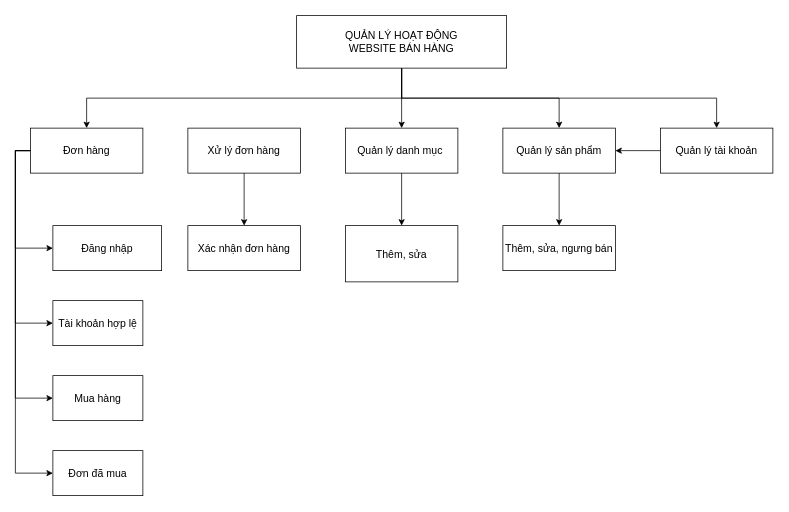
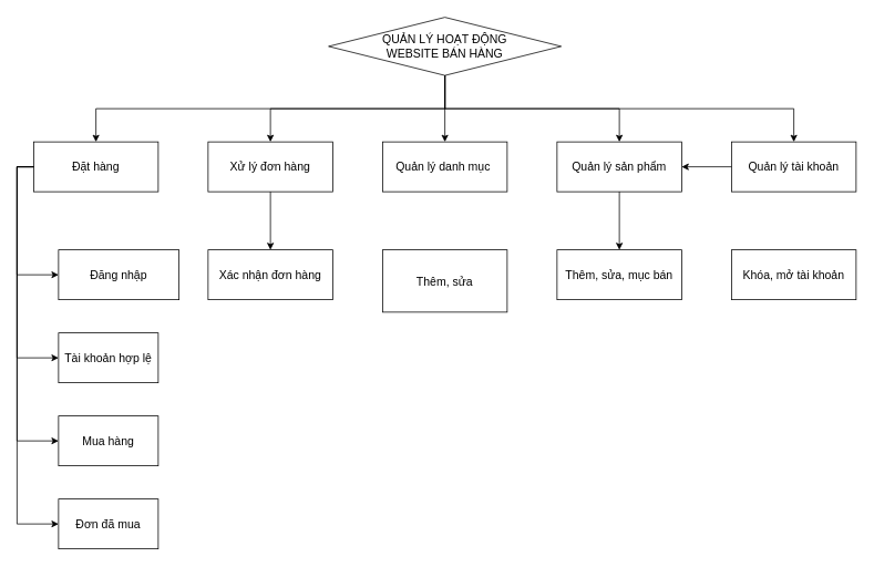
- <mxCell id="7" value="&lt;font style=&quot;font-size: 14px&quot;&gt;QUẢN LÝ HOẠT ĐỘNG&lt;br&gt;WEBSITE BÁN HÀNG&lt;/font&gt;" style="rounded=0;whiteSpace=wrap;html=1;strokeColor=#000000;fillColor=none;perimeterSpacing=0;" vertex="1" parent="1"><mxGeometry x="395" y="20" width="280" height="70" as="geometry" /></mxCell>
+ <mxCell id="7" value="&lt;font style=&quot;font-size: 14px&quot;&gt;QUẢN LÝ HOẠT ĐỘNG&lt;br&gt;WEBSITE BÁN HÀNG&lt;/font&gt;" style="rhombus;whiteSpace=wrap;html=1;strokeColor=#000000;fillColor=none;perimeterSpacing=0;" vertex="1" parent="1"><mxGeometry x="395" y="20" width="280" height="70" as="geometry" /></mxCell>
+ <mxCell id="3" style="edgeStyle=orthogonalEdgeStyle;rounded=0;orthogonalLoop=1;jettySize=auto;html=1;entryX=0.5;entryY=0;entryDx=0;entryDy=0;" edge="1" parent="1" source="7" target="14"><mxGeometry relative="1" as="geometry" /></mxCell>
- <mxCell id="12" value="&lt;span style=&quot;font-size: 14px&quot;&gt;Đơn hàng&lt;/span&gt;" style="rounded=0;whiteSpace=wrap;html=1;strokeColor=#000000;fillColor=none;" vertex="1" parent="1"><mxGeometry x="40" y="170" width="150" height="60" as="geometry" /></mxCell>
+ <mxCell id="12" value="&lt;span style=&quot;font-size: 14px&quot;&gt;Đặt hàng&lt;/span&gt;" style="rounded=0;whiteSpace=wrap;html=1;strokeColor=#000000;fillColor=none;" vertex="1" parent="1"><mxGeometry x="40" y="170" width="150" height="60" as="geometry" /></mxCell>
- <mxCell id="15" style="edgeStyle=orthogonalEdgeStyle;rounded=0;orthogonalLoop=1;jettySize=auto;html=1;entryX=0.5;entryY=0;entryDx=0;entryDy=0;" edge="1" parent="1" source="16" target="25"><mxGeometry relative="1" as="geometry" /></mxCell>
- <mxCell id="26" value="&lt;font style=&quot;font-size: 14px&quot;&gt;Thêm, sửa, ngưng bán&lt;/font&gt;" style="rounded=0;whiteSpace=wrap;html=1;strokeColor=#000000;fillColor=none;" vertex="1" parent="1"><mxGeometry x="670" y="300" width="150" height="60" as="geometry" /></mxCell>
+ <mxCell id="26" value="&lt;font style=&quot;font-size: 14px&quot;&gt;Thêm, sửa, mục bán&lt;/font&gt;" style="rounded=0;whiteSpace=wrap;html=1;strokeColor=#000000;fillColor=none;" vertex="1" parent="1"><mxGeometry x="670" y="300" width="150" height="60" as="geometry" /></mxCell>
+ <mxCell id="27" value="&lt;font style=&quot;font-size: 14px&quot;&gt;Khóa, mở tài khoản&lt;/font&gt;" style="rounded=0;whiteSpace=wrap;html=1;strokeColor=#000000;fillColor=none;" vertex="1" parent="1"><mxGeometry x="880" y="300" width="150" height="60" as="geometry" /></mxCell>
